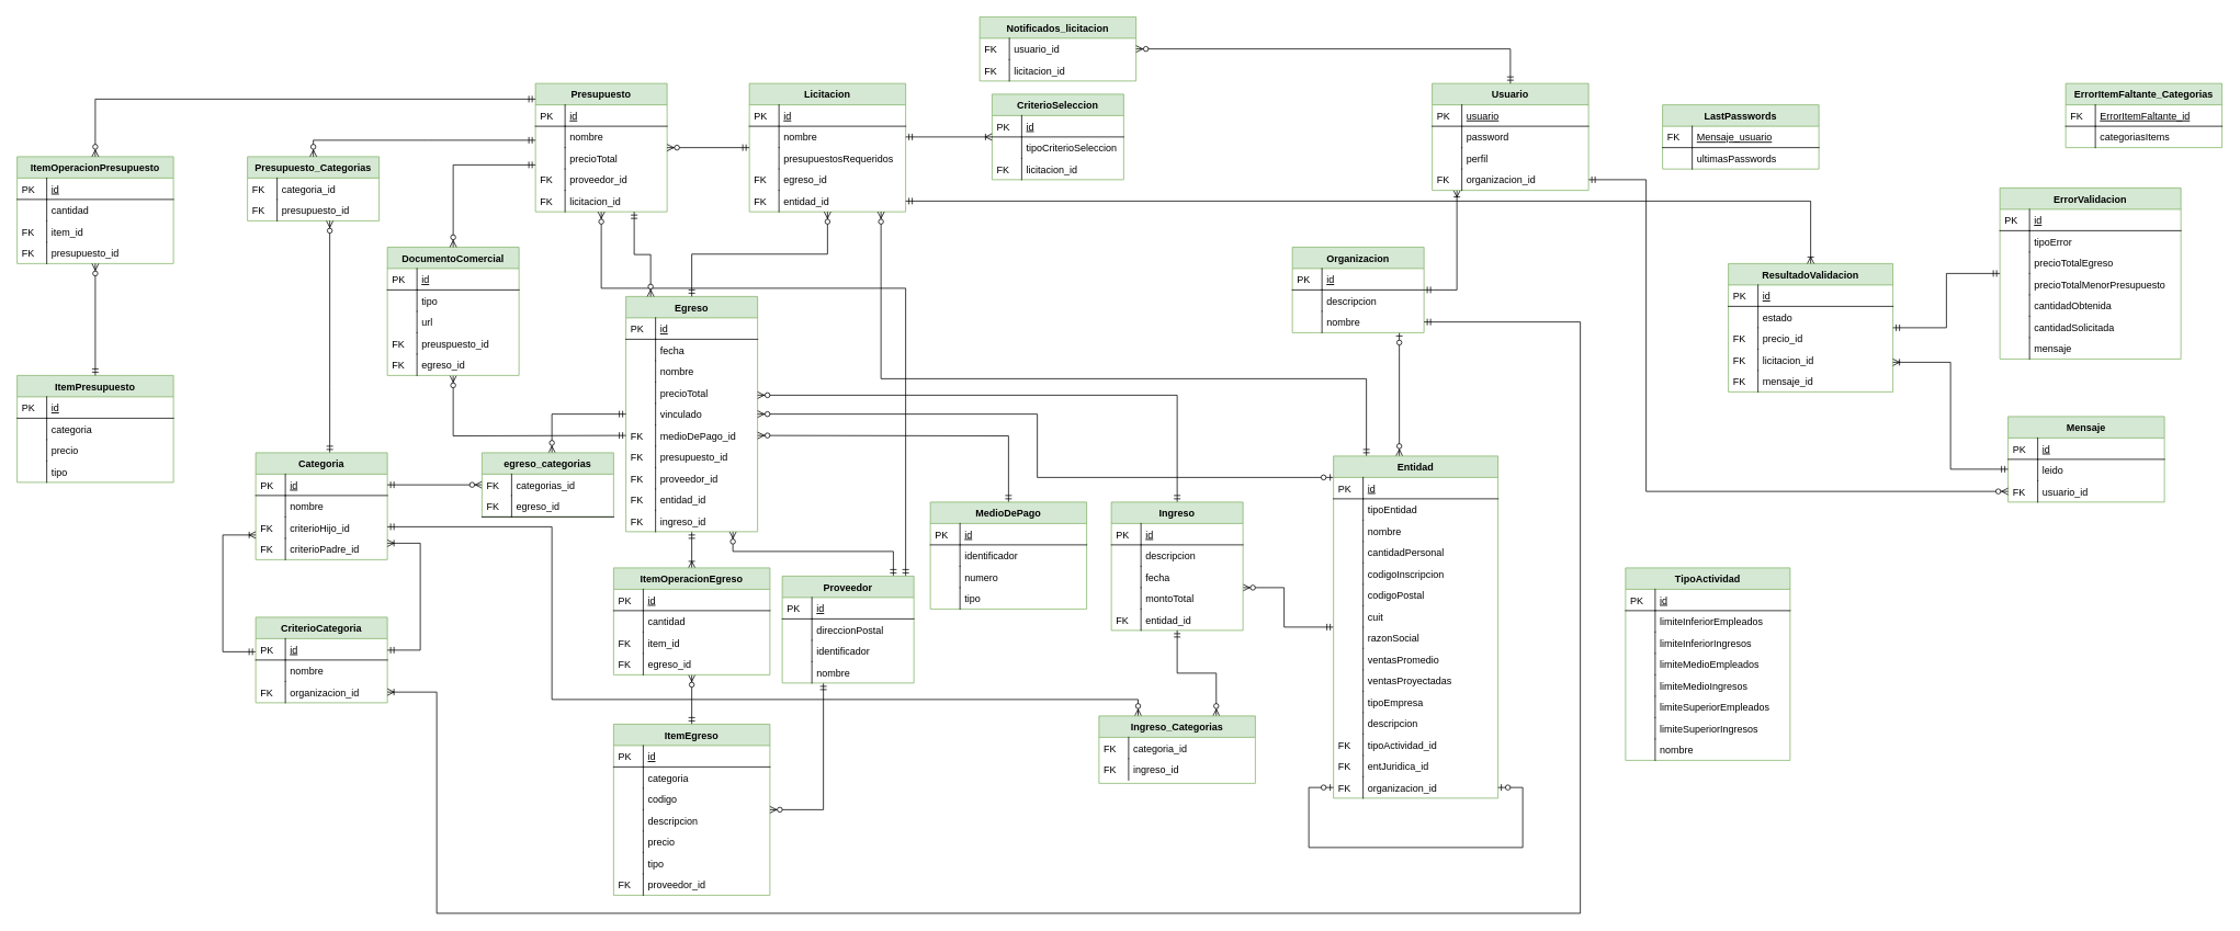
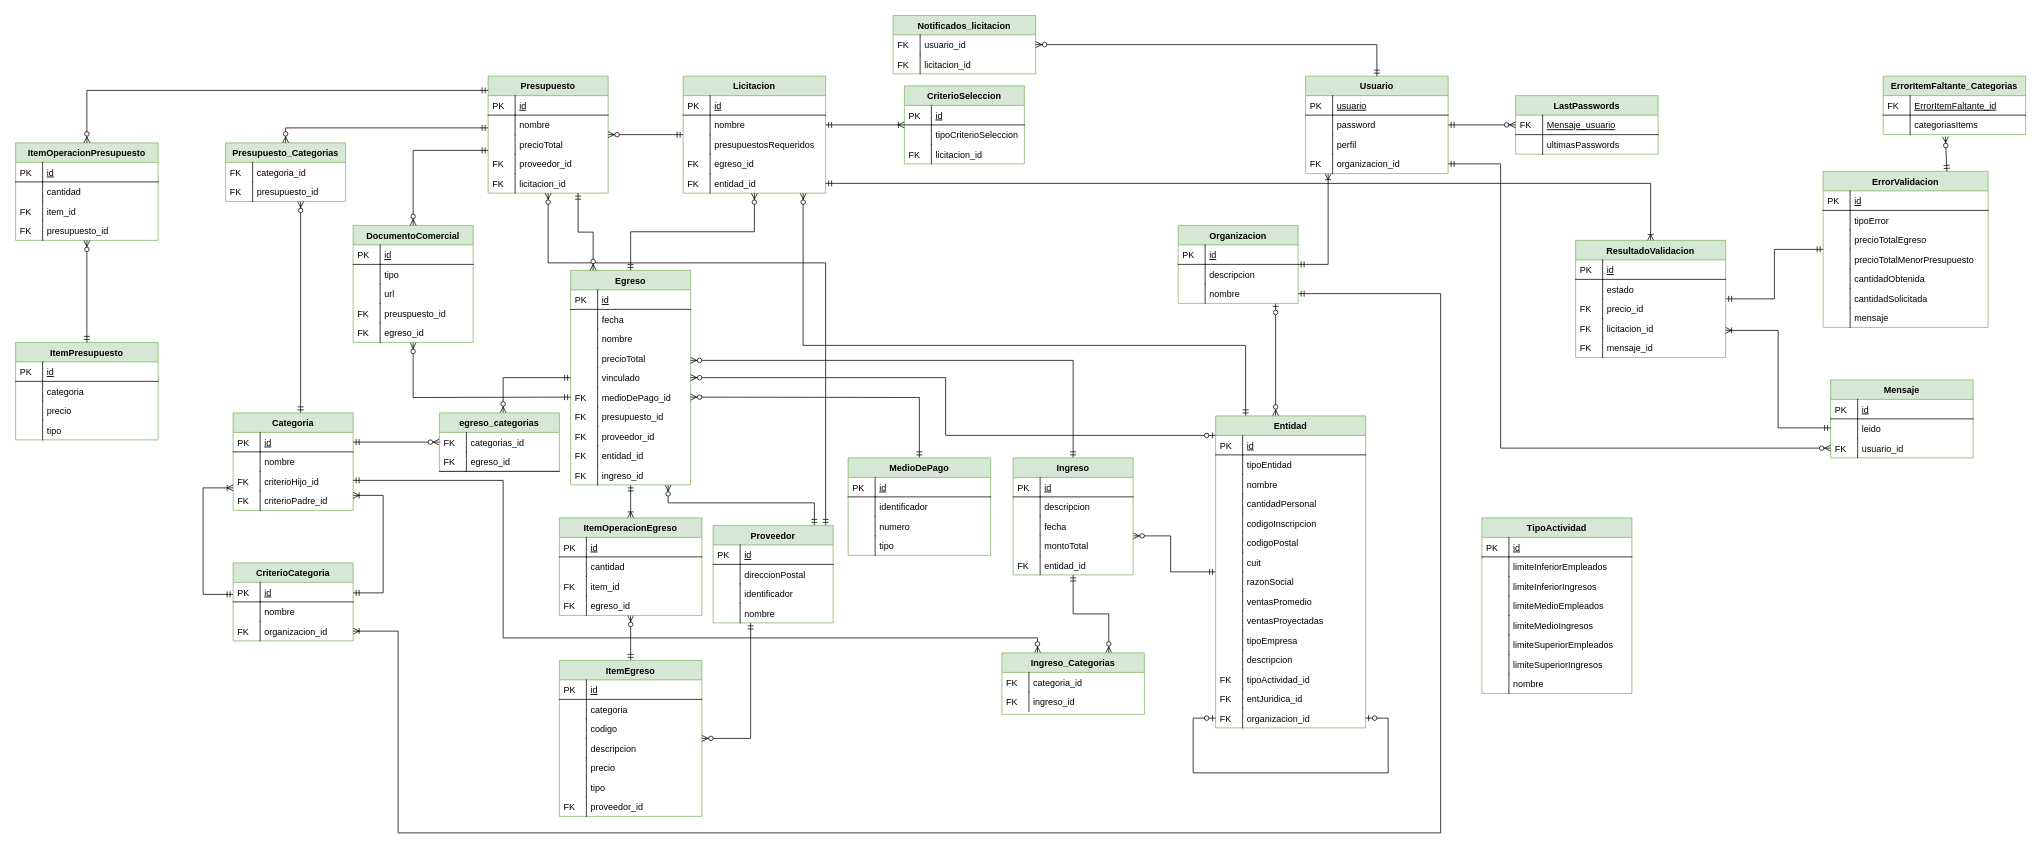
+ <mxCell id="303" value="" style="endArrow=ERzeroToMany;html=1;rounded=0;entryX=0;entryY=0.5;entryDx=0;entryDy=0;exitX=1;exitY=0.5;exitDx=0;exitDy=0;startArrow=ERmandOne;startFill=0;endFill=1;" parent="1" source="129" target="136" edge="1"><mxGeometry relative="1" as="geometry"><mxPoint x="1300" y="360" as="sourcePoint" /><mxPoint x="1460" y="360" as="targetPoint" /></mxGeometry></mxCell>
+ <mxCell id="304" value="" style="endArrow=ERzeroToMany;html=1;rounded=0;entryX=0.437;entryY=1.096;entryDx=0;entryDy=0;exitX=0.75;exitY=0;exitDx=0;exitDy=0;startArrow=ERmandOne;startFill=0;endFill=1;entryPerimeter=0;" parent="1" source="64" target="100" edge="1"><mxGeometry relative="1" as="geometry"><mxPoint x="2400" y="360" as="sourcePoint" /><mxPoint x="2560" y="360" as="targetPoint" /></mxGeometry></mxCell>
